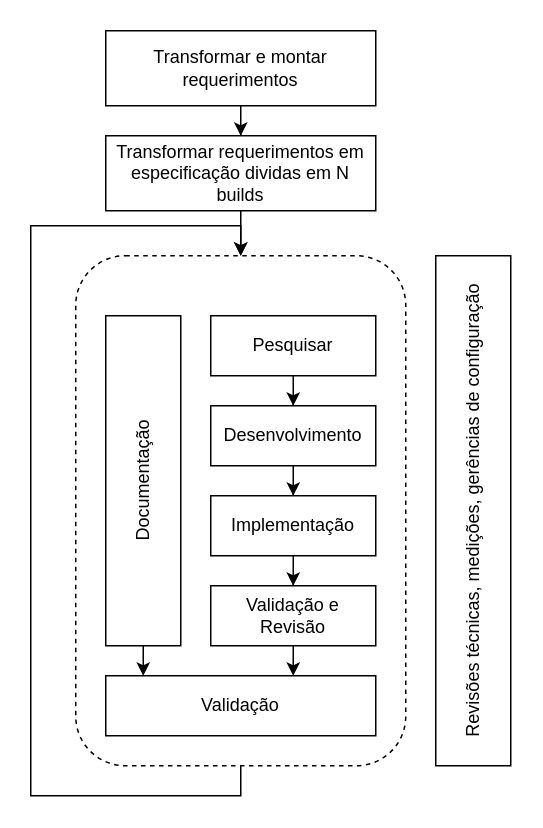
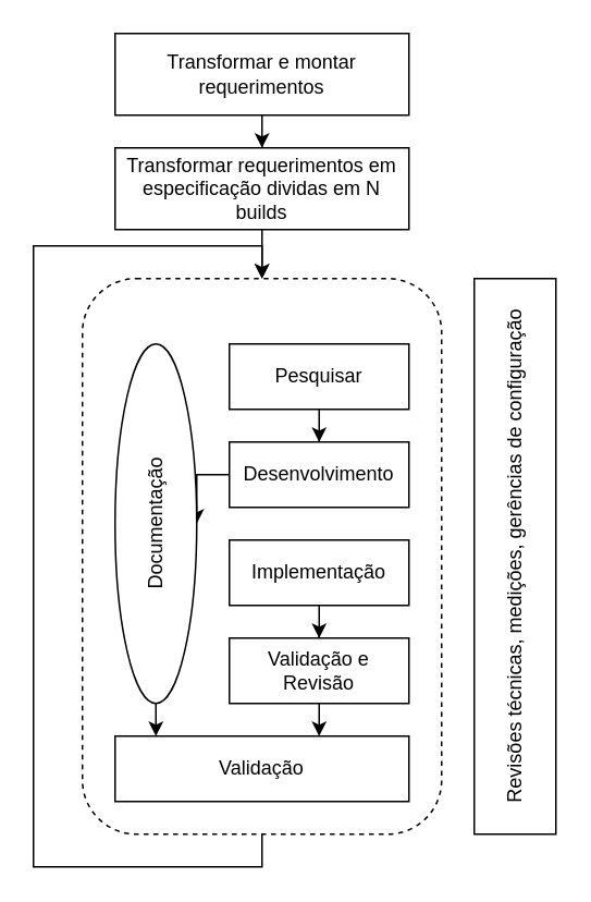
- <mxCell id="18" value="&lt;div&gt;Documentação&lt;/div&gt;" style="rounded=0;whiteSpace=wrap;html=1;verticalAlign=middle;horizontal=0;" vertex="1" parent="1"><mxGeometry x="70" y="210" width="50" height="220" as="geometry" /></mxCell>
+ <mxCell id="18" value="&lt;div&gt;Documentação&lt;/div&gt;" style="ellipse;whiteSpace=wrap;html=1;verticalAlign=middle;horizontal=0;" vertex="1" parent="1"><mxGeometry x="70" y="210" width="50" height="220" as="geometry" /></mxCell>
- <mxCell id="10" value="" style="edgeStyle=orthogonalEdgeStyle;rounded=0;orthogonalLoop=1;jettySize=auto;html=1;" edge="1" parent="1" source="11" target="13"><mxGeometry relative="1" as="geometry"><mxPoint x="345" y="290" as="targetPoint" /></mxGeometry></mxCell>
+ <mxCell id="10" value="" style="edgeStyle=orthogonalEdgeStyle;rounded=0;orthogonalLoop=1;jettySize=auto;html=1;" edge="1" parent="1" source="11" target="18"><mxGeometry relative="1" as="geometry"><mxPoint x="345" y="290" as="targetPoint" /></mxGeometry></mxCell>
